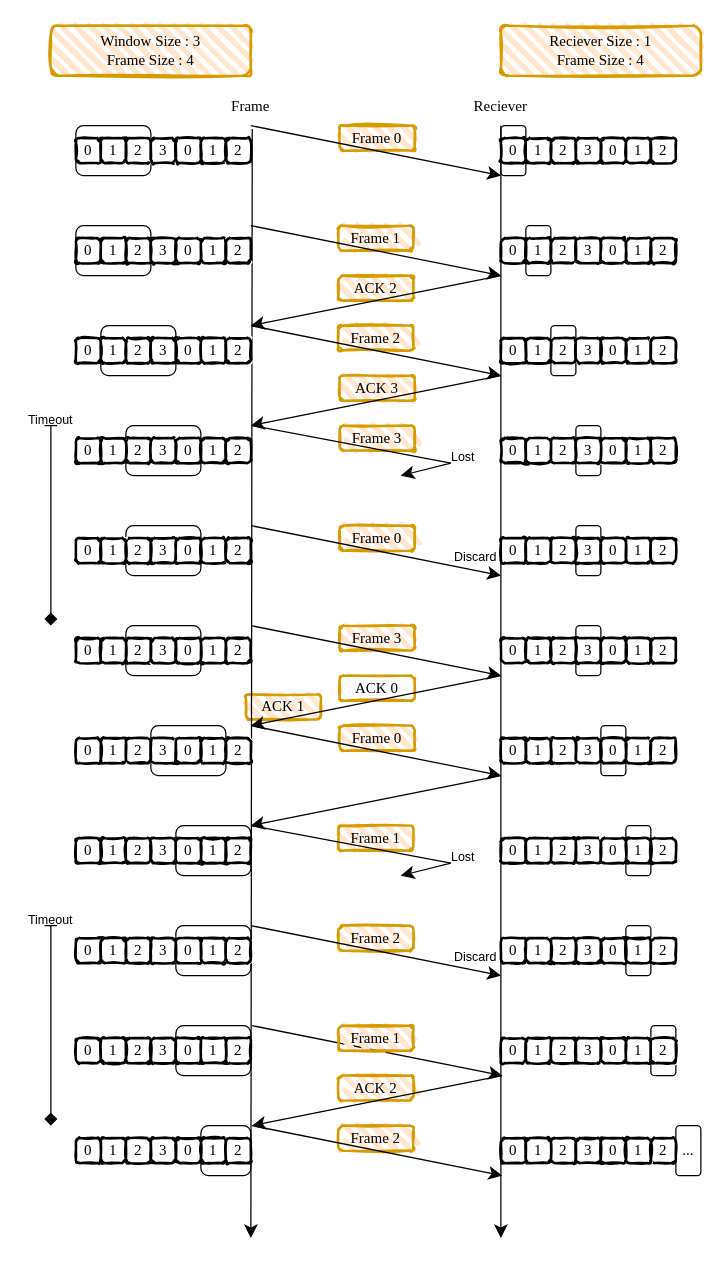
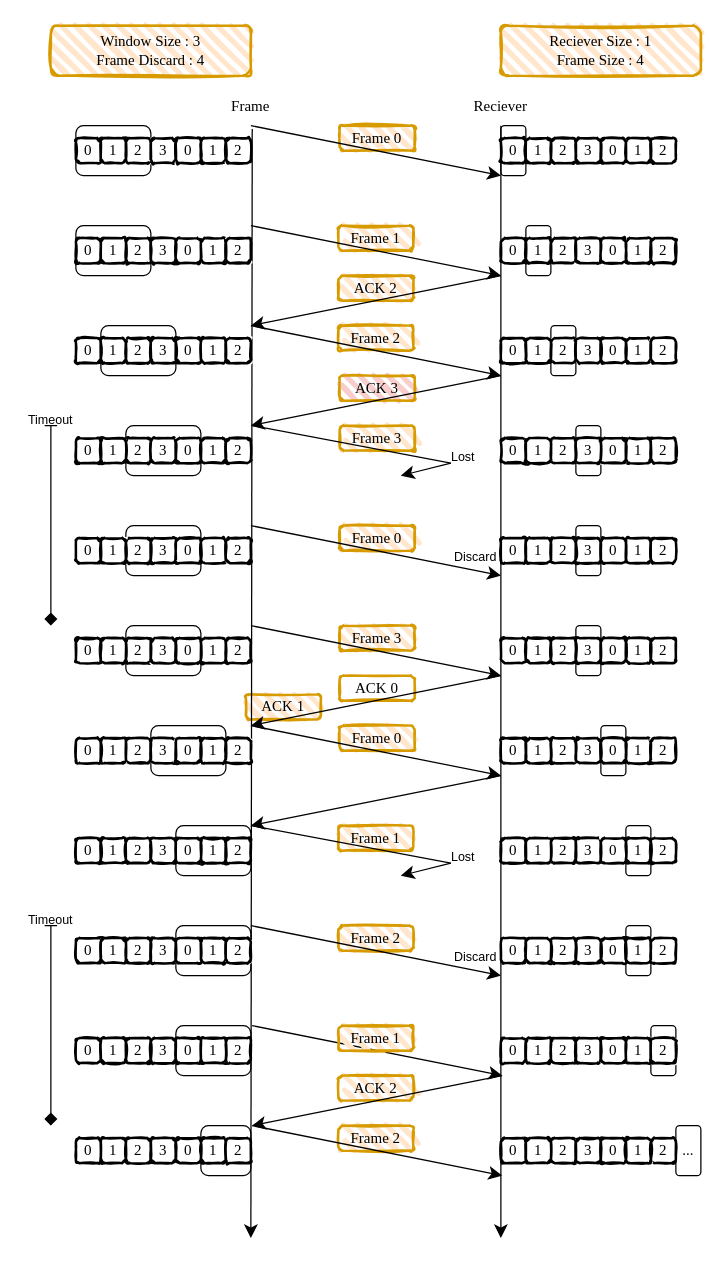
- <mxCell id="225" value="&lt;div&gt;Window Size : 3&lt;br&gt;&lt;/div&gt;&lt;div&gt;Frame Size : 4&lt;/div&gt;" style="rounded=1;whiteSpace=wrap;html=1;strokeWidth=2;fillWeight=4;hachureGap=8;hachureAngle=45;sketch=1;fontSize=12;fillColor=#ffe6cc;strokeColor=#d79b00;fontFamily=Verdana;" parent="1" vertex="1"><mxGeometry x="40" y="20" width="160" height="40" as="geometry" /></mxCell>
+ <mxCell id="225" value="&lt;div&gt;Window Size : 3&lt;br&gt;&lt;/div&gt;&lt;div&gt;Frame Discard : 4&lt;/div&gt;" style="rounded=1;whiteSpace=wrap;html=1;strokeWidth=2;fillWeight=4;hachureGap=8;hachureAngle=45;sketch=1;fontSize=12;fillColor=#ffe6cc;strokeColor=#d79b00;fontFamily=Verdana;" parent="1" vertex="1"><mxGeometry x="40" y="20" width="160" height="40" as="geometry" /></mxCell>
- <mxCell id="28" value="ACK 3" style="rounded=1;whiteSpace=wrap;html=1;strokeWidth=2;fillWeight=4;hachureGap=8;hachureAngle=45;sketch=1;fontSize=12;fillColor=#ffe6cc;strokeColor=#d79b00;fontFamily=Verdana;" parent="1" vertex="1"><mxGeometry x="271" y="300" width="60" height="20" as="geometry" /></mxCell>
+ <mxCell id="28" value="ACK 3" style="rounded=1;whiteSpace=wrap;html=1;strokeWidth=2;fillWeight=4;hachureGap=8;hachureAngle=45;sketch=1;fontSize=12;fillColor=#f8cecc;strokeColor=#d79b00;fontFamily=Verdana;" parent="1" vertex="1"><mxGeometry x="271" y="300" width="60" height="20" as="geometry" /></mxCell>
